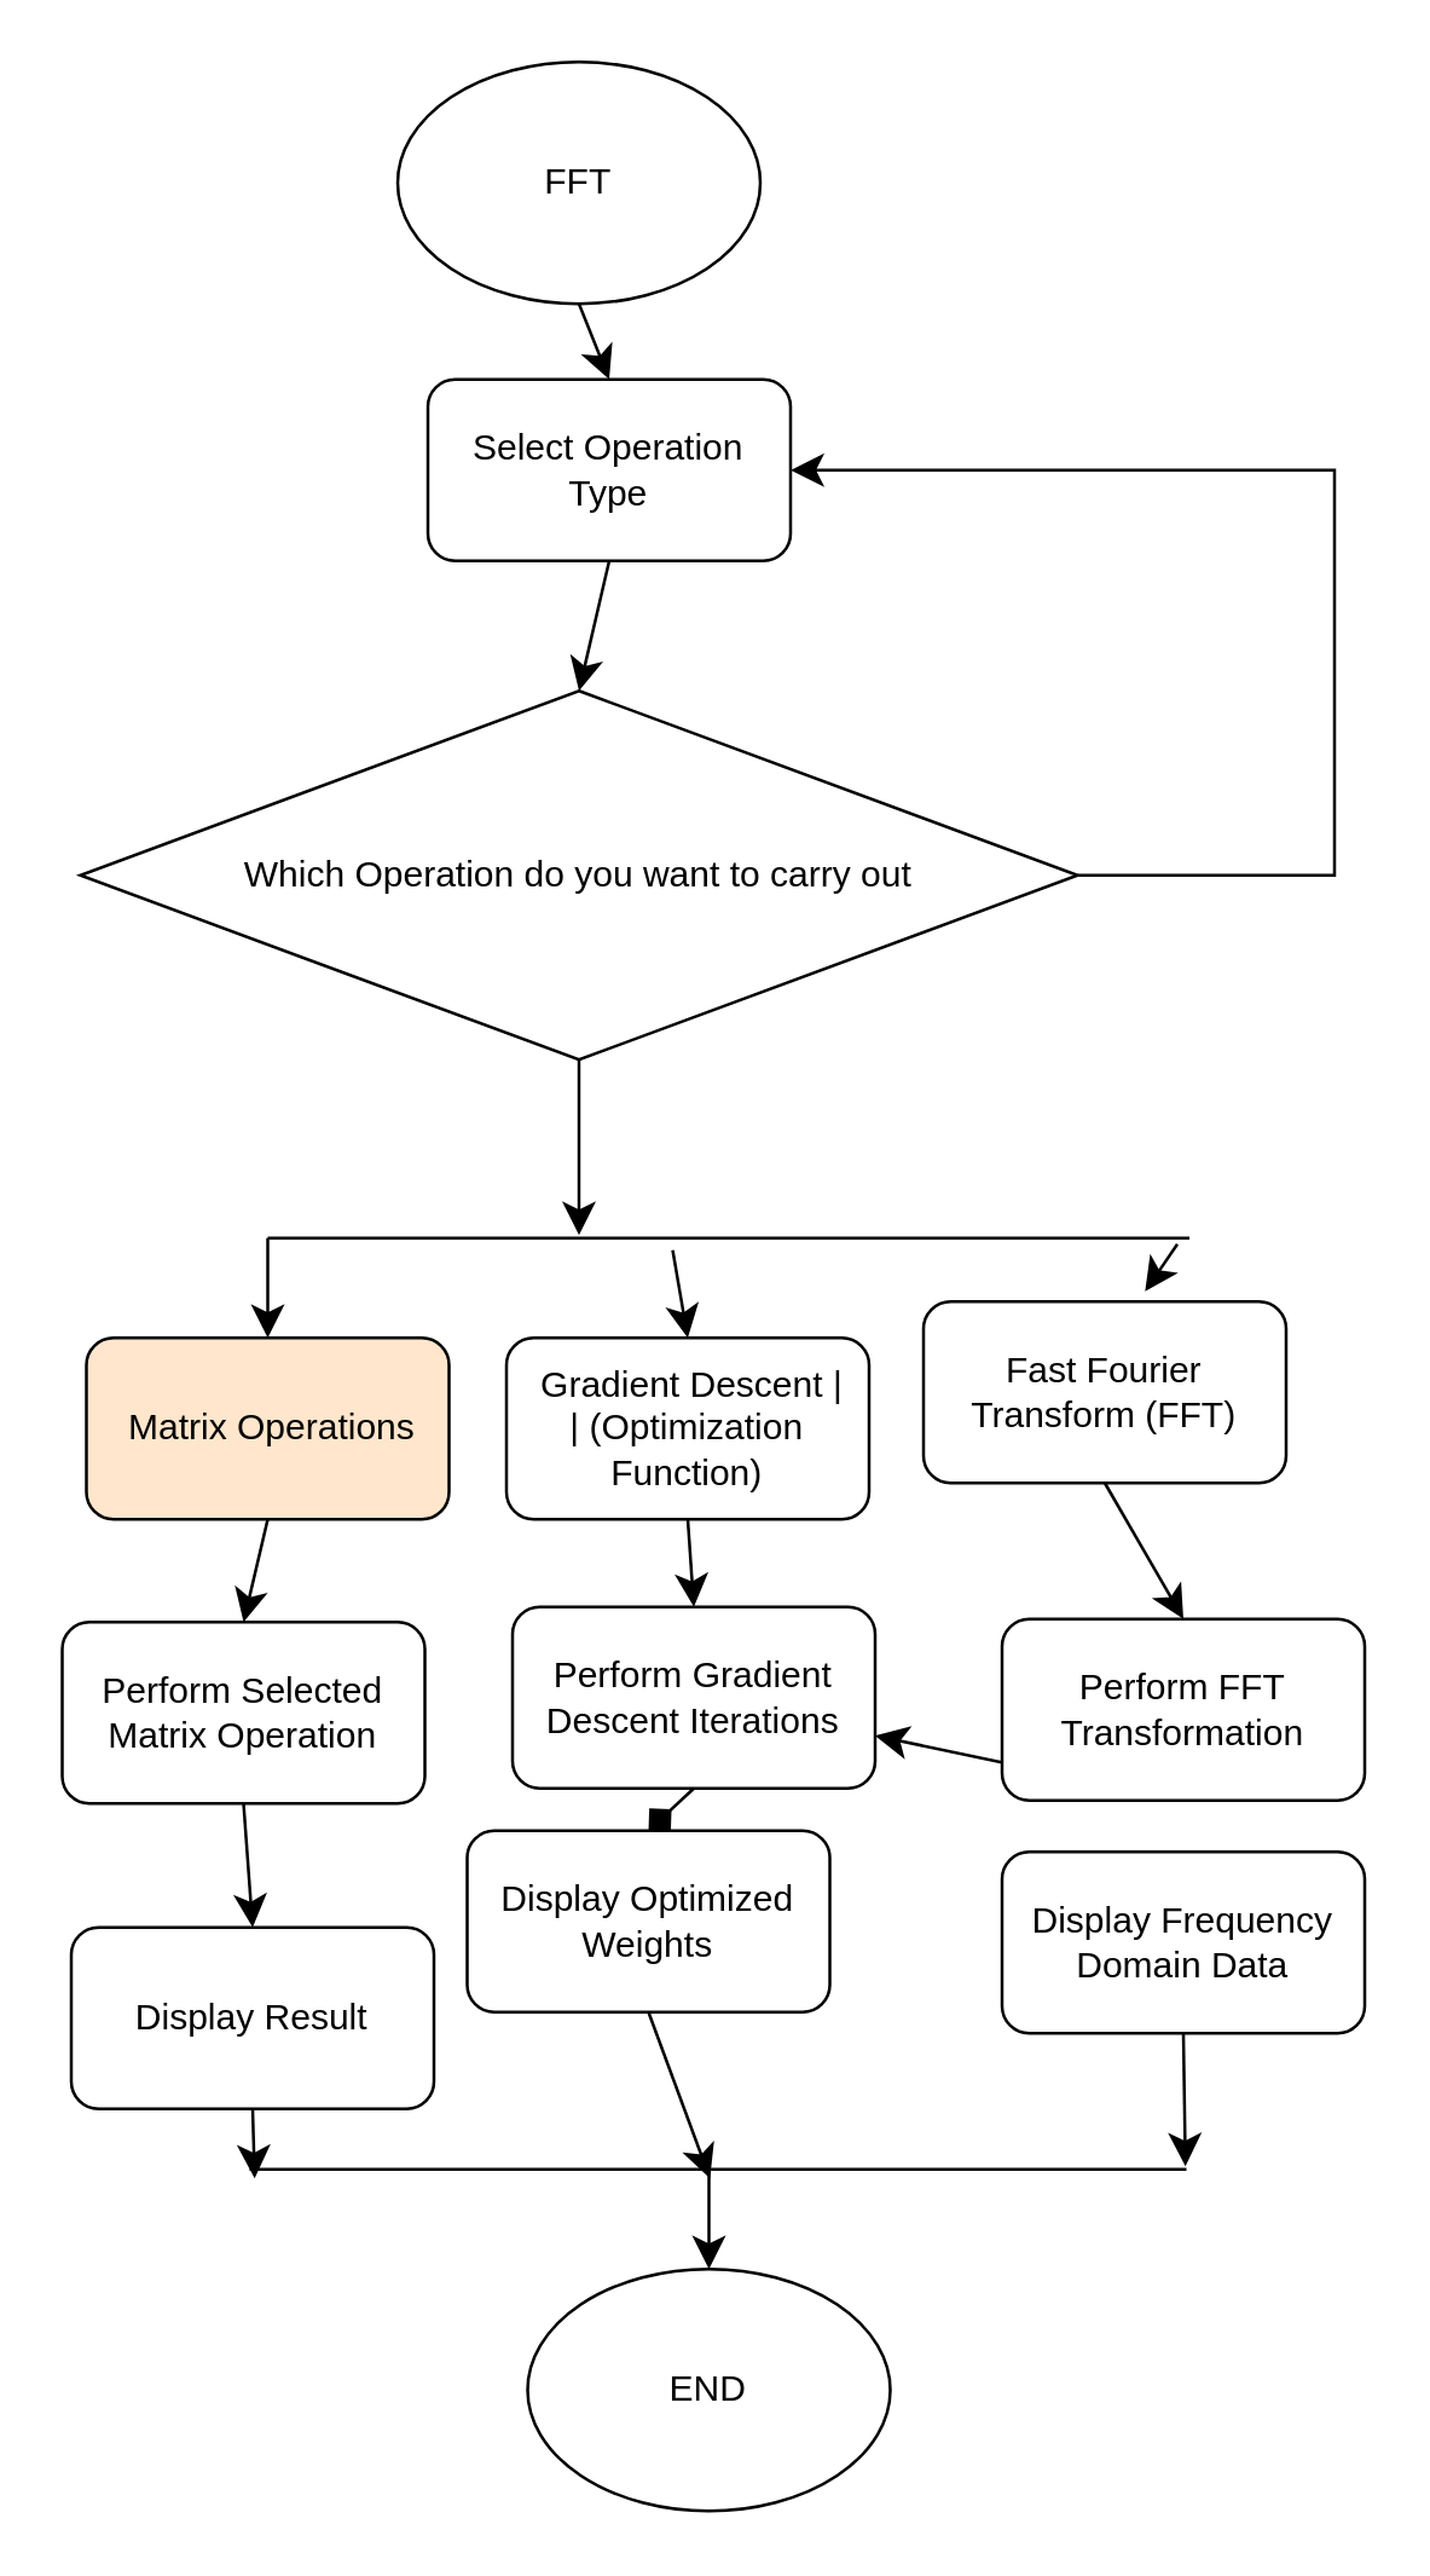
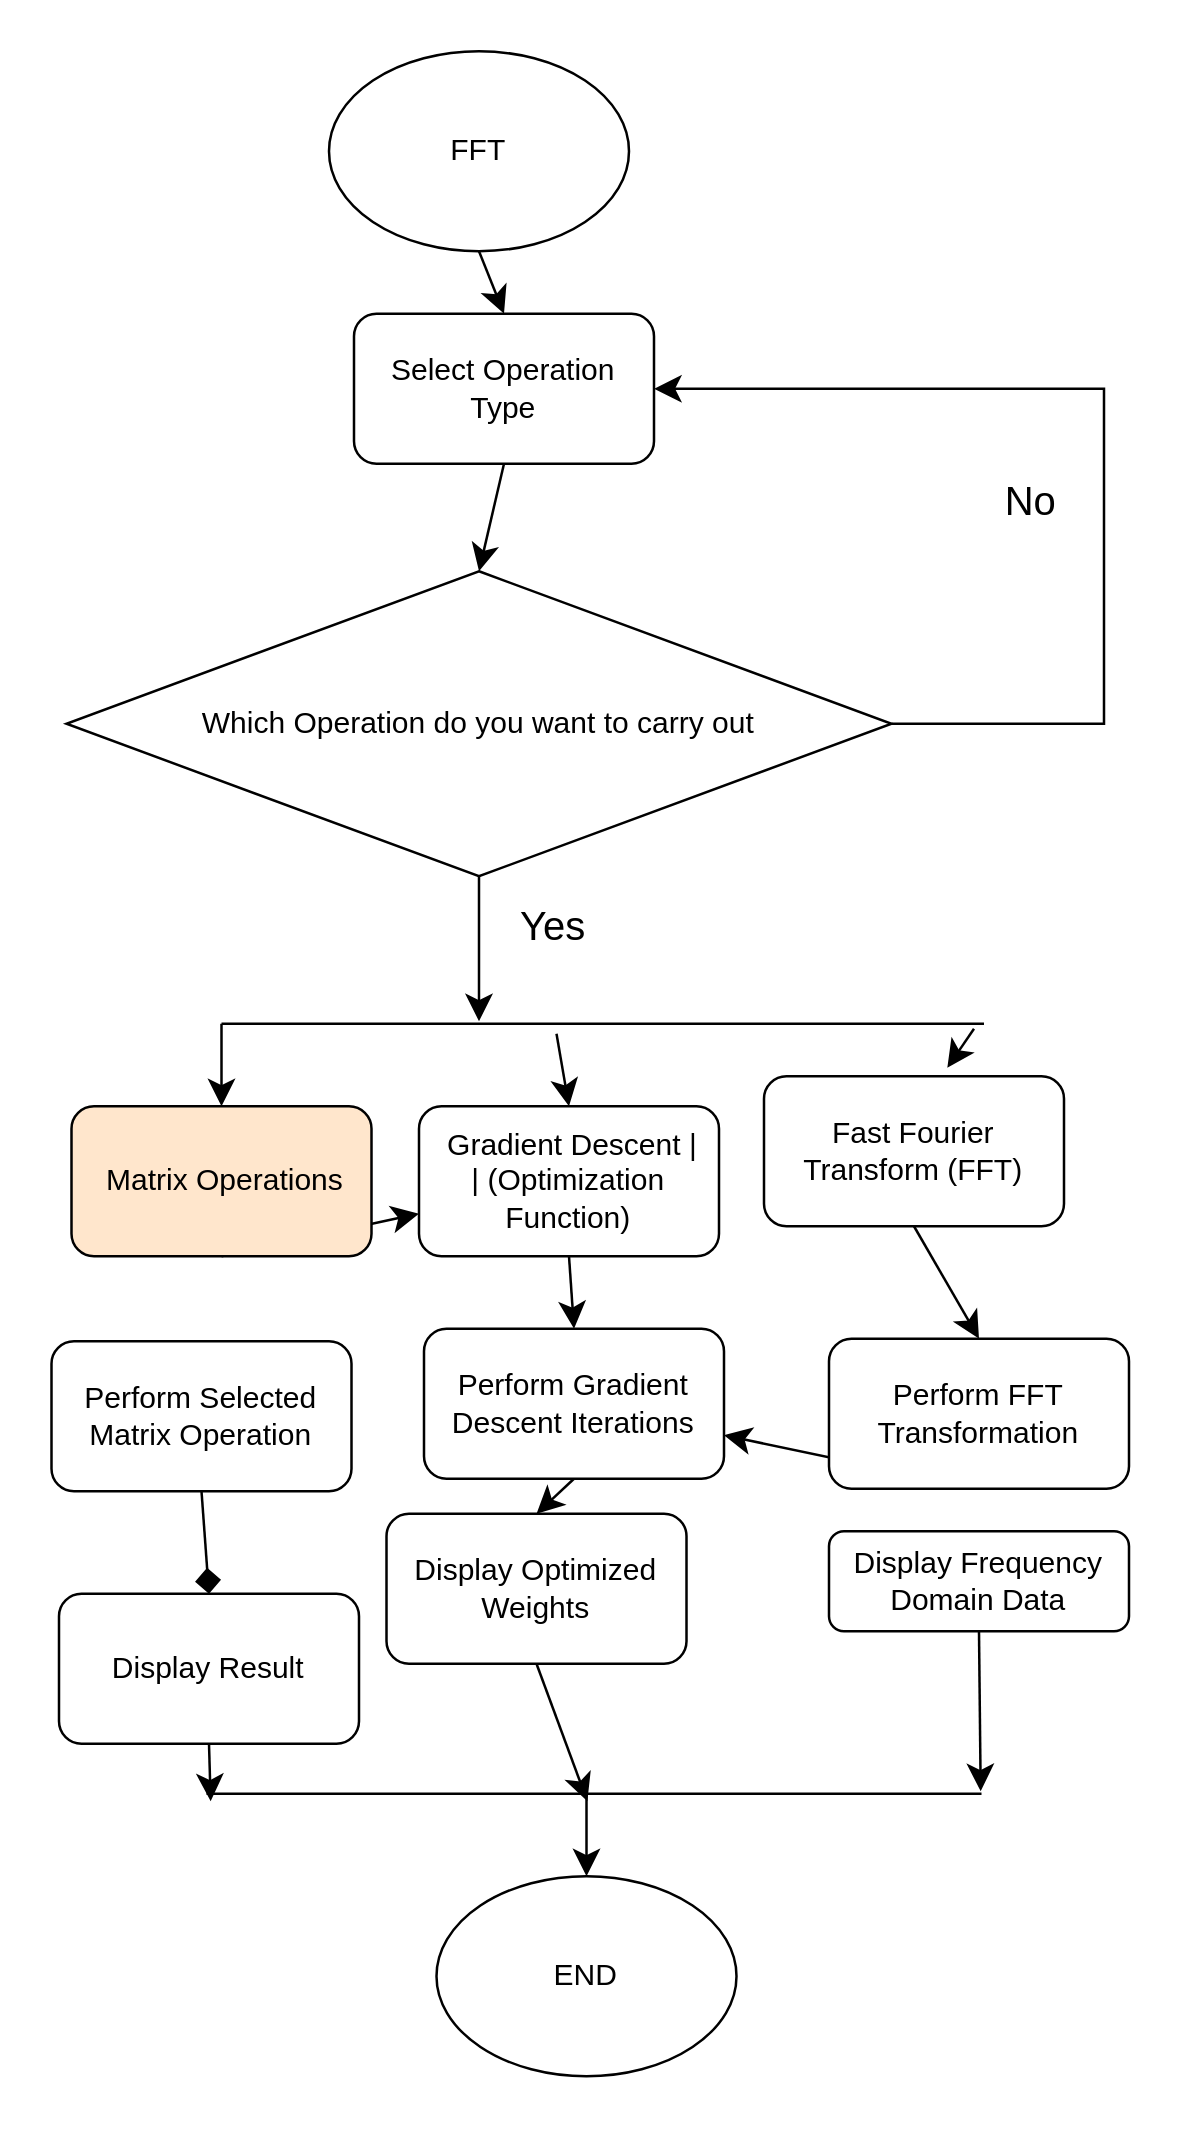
+ <mxCell id="35" value="No" style="text;html=1;align=center;verticalAlign=middle;whiteSpace=wrap;rounded=0;fontSize=16;" parent="1" vertex="1"><mxGeometry x="382" y="185" width="60" height="30" as="geometry" /></mxCell>
+ <mxCell id="34" value="Yes" style="text;html=1;align=center;verticalAlign=middle;whiteSpace=wrap;rounded=0;fontSize=16;" parent="1" vertex="1"><mxGeometry x="191" y="355" width="60" height="30" as="geometry" /></mxCell>
- <mxCell id="14" style="edgeStyle=none;curved=1;rounded=0;orthogonalLoop=1;jettySize=auto;html=1;exitX=0.5;exitY=1;exitDx=0;exitDy=0;entryX=0.5;entryY=0;entryDx=0;entryDy=0;fontSize=12;startSize=8;endSize=8;" parent="1" source="15" target="19" edge="1"><mxGeometry relative="1" as="geometry" /></mxCell>
+ <mxCell id="14" style="edgeStyle=none;curved=1;rounded=0;orthogonalLoop=1;jettySize=auto;html=1;exitX=0.5;exitY=1;exitDx=0;exitDy=0;fontSize=12;startSize=8;endSize=8;" parent="1" source="15" target="13" edge="1"><mxGeometry relative="1" as="geometry" /></mxCell>
- <mxCell id="16" style="edgeStyle=none;curved=1;rounded=0;orthogonalLoop=1;jettySize=auto;html=1;exitX=0.5;exitY=1;exitDx=0;exitDy=0;entryX=0.5;entryY=0;entryDx=0;entryDy=0;fontSize=12;startSize=8;endSize=8;endArrow=diamond;" parent="1" source="17" target="23" edge="1"><mxGeometry relative="1" as="geometry" /></mxCell>
+ <mxCell id="16" style="edgeStyle=none;curved=1;rounded=0;orthogonalLoop=1;jettySize=auto;html=1;exitX=0.5;exitY=1;exitDx=0;exitDy=0;entryX=0.5;entryY=0;entryDx=0;entryDy=0;fontSize=12;startSize=8;endSize=8;" parent="1" source="17" target="23" edge="1"><mxGeometry relative="1" as="geometry" /></mxCell>
- <mxCell id="18" style="edgeStyle=none;curved=1;rounded=0;orthogonalLoop=1;jettySize=auto;html=1;exitX=0.5;exitY=1;exitDx=0;exitDy=0;entryX=0.5;entryY=0;entryDx=0;entryDy=0;fontSize=12;startSize=8;endSize=8;" parent="1" source="19" target="27" edge="1"><mxGeometry relative="1" as="geometry" /></mxCell>
+ <mxCell id="18" style="edgeStyle=none;curved=1;rounded=0;orthogonalLoop=1;jettySize=auto;html=1;exitX=0.5;exitY=1;exitDx=0;exitDy=0;entryX=0.5;entryY=0;entryDx=0;entryDy=0;fontSize=12;startSize=8;endSize=8;endArrow=diamond;" parent="1" source="19" target="27" edge="1"><mxGeometry relative="1" as="geometry" /></mxCell>
- <mxCell id="25" value="Display Frequency Domain Data" style="rounded=1;whiteSpace=wrap;html=1;" parent="1" vertex="1"><mxGeometry x="331" y="612" width="120" height="60" as="geometry" /></mxCell>
+ <mxCell id="25" value="Display Frequency Domain Data" style="rounded=1;whiteSpace=wrap;html=1;" parent="1" vertex="1"><mxGeometry x="331" y="612" width="120" height="40" as="geometry" /></mxCell>
